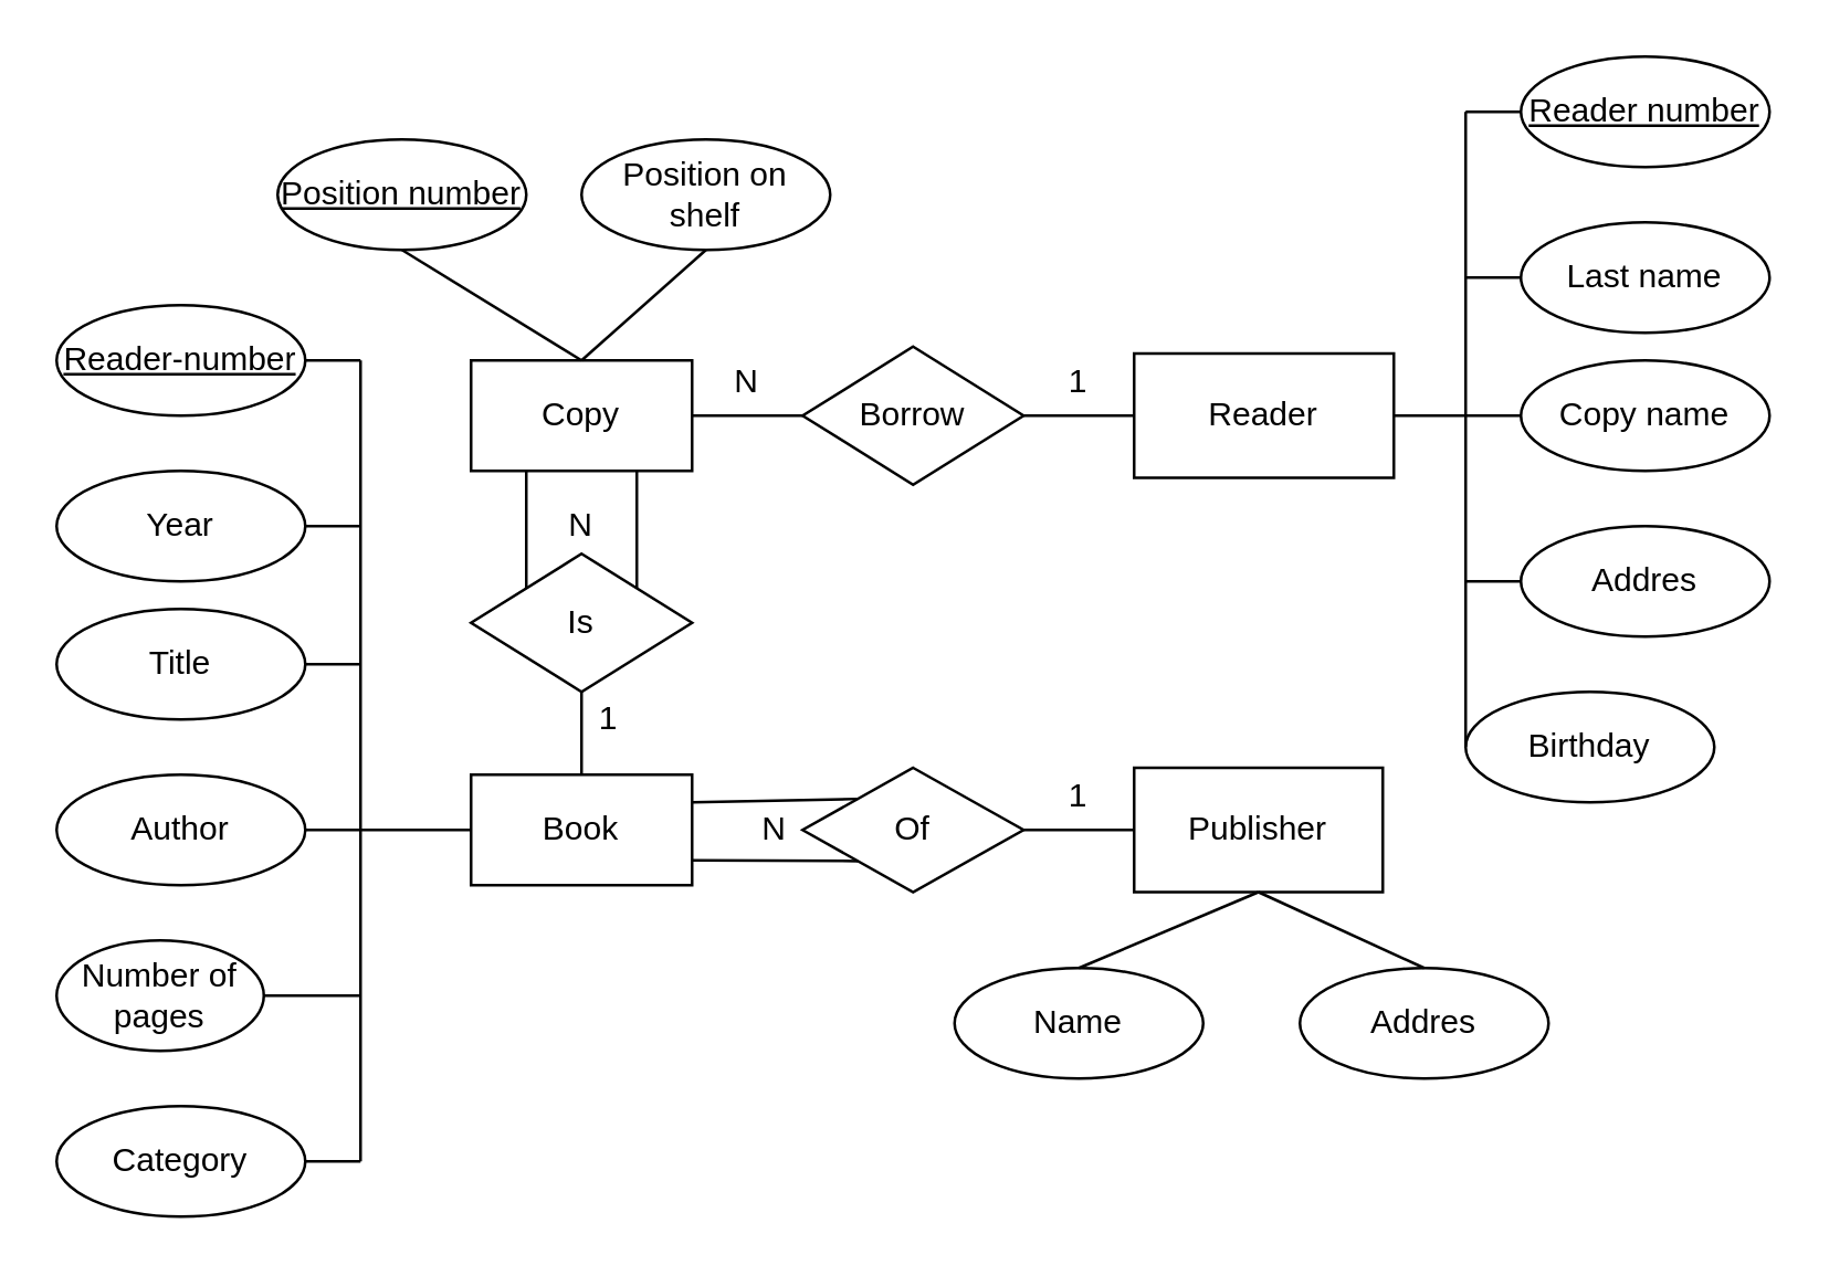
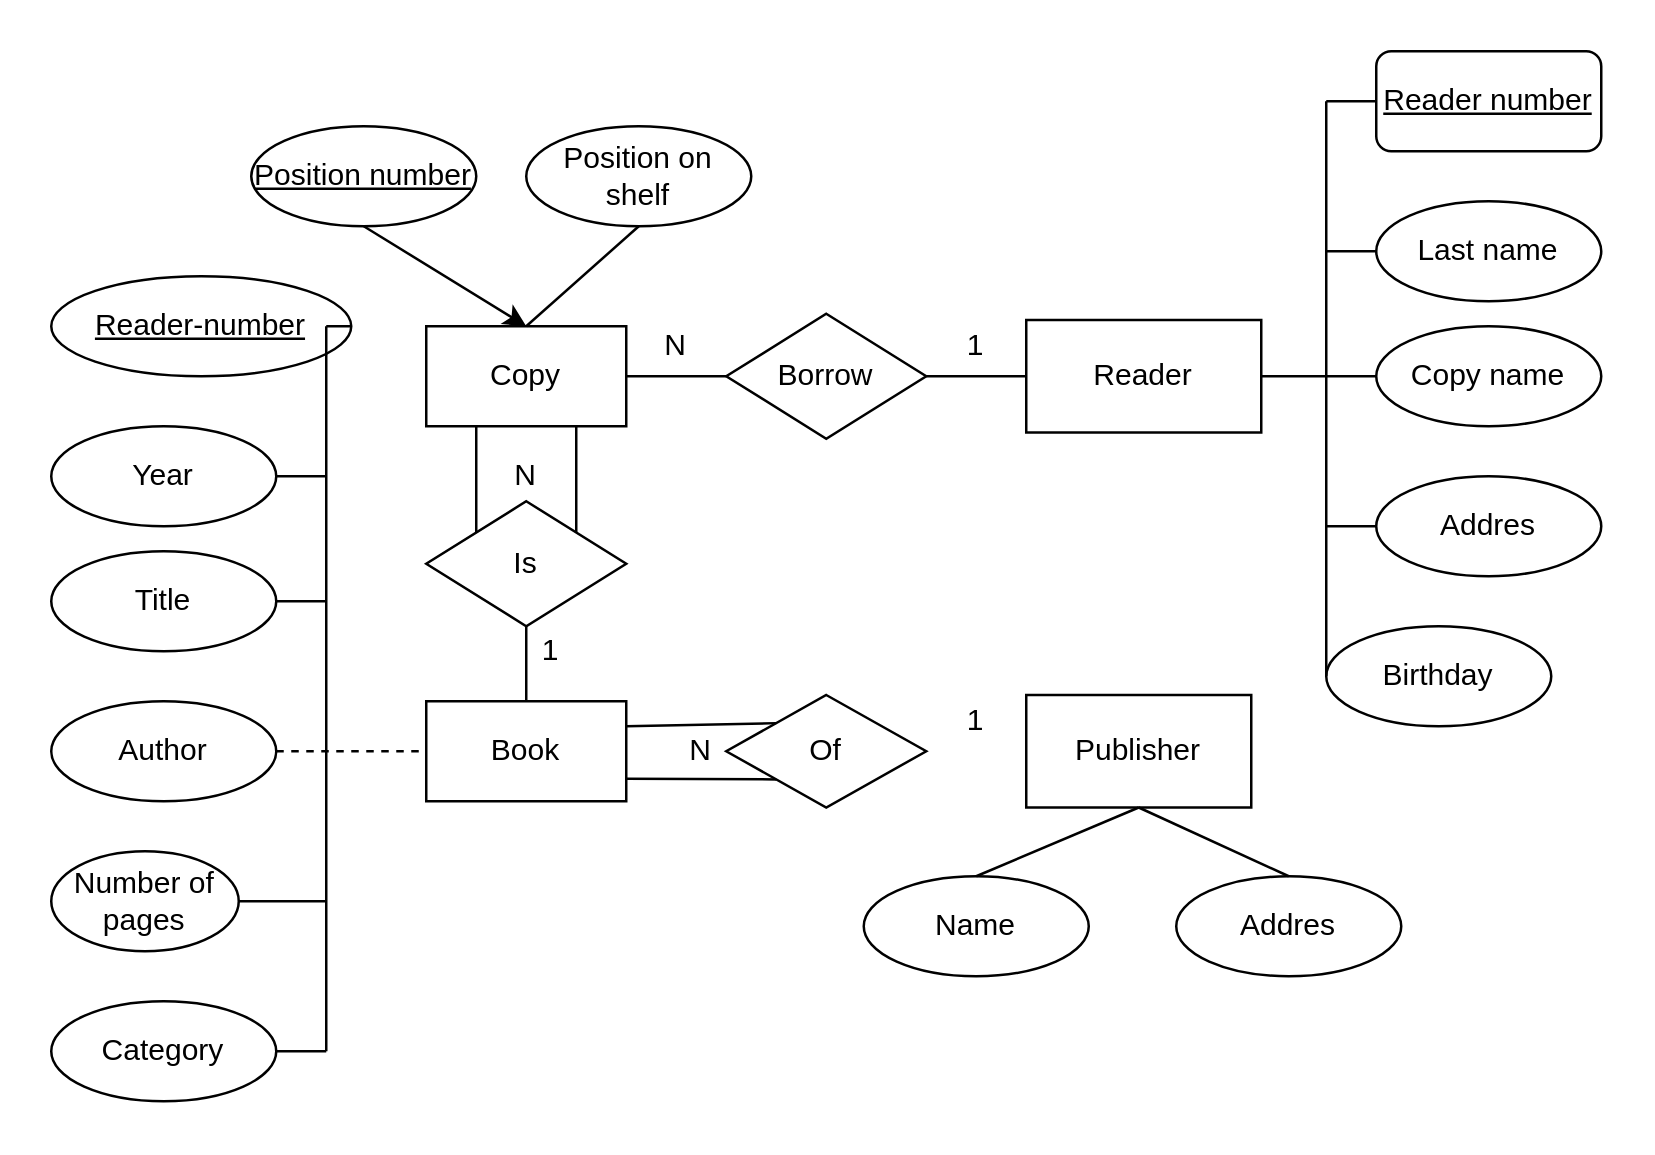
- <mxCell id="6" value="&lt;u&gt;Reader number&lt;/u&gt;" style="ellipse;whiteSpace=wrap;html=1;" vertex="1" parent="1"><mxGeometry x="550" y="20" width="90" height="40" as="geometry" /></mxCell>
+ <mxCell id="6" value="&lt;u&gt;Reader number&lt;/u&gt;" style="whiteSpace=wrap;html=1;rounded=1;" vertex="1" parent="1"><mxGeometry x="550" y="20" width="90" height="40" as="geometry" /></mxCell>
- <mxCell id="22" value="" style="endArrow=none;html=1;exitX=0.5;exitY=1;exitDx=0;exitDy=0;entryX=0.5;entryY=0;entryDx=0;entryDy=0;" edge="1" parent="1" source="21" target="2"><mxGeometry width="50" height="50" relative="1" as="geometry"><mxPoint x="400" y="210" as="sourcePoint" /><mxPoint x="450" y="160" as="targetPoint" /></mxGeometry></mxCell>
+ <mxCell id="22" value="" style="endArrow=classic;html=1;exitX=0.5;exitY=1;exitDx=0;exitDy=0;entryX=0.5;entryY=0;entryDx=0;entryDy=0;" edge="1" parent="1" source="21" target="2"><mxGeometry width="50" height="50" relative="1" as="geometry"><mxPoint x="400" y="210" as="sourcePoint" /><mxPoint x="450" y="160" as="targetPoint" /></mxGeometry></mxCell>
- <mxCell id="30" value="&lt;u&gt;Reader-number&lt;/u&gt;" style="ellipse;whiteSpace=wrap;html=1;" vertex="1" parent="1"><mxGeometry x="20" y="110" width="90" height="40" as="geometry" /></mxCell>
+ <mxCell id="30" value="&lt;u&gt;Reader-number&lt;/u&gt;" style="ellipse;whiteSpace=wrap;html=1;" vertex="1" parent="1"><mxGeometry x="20" y="110" width="120" height="40" as="geometry" /></mxCell>
- <mxCell id="37" value="" style="endArrow=none;html=1;exitX=1;exitY=0.5;exitDx=0;exitDy=0;entryX=0;entryY=0.5;entryDx=0;entryDy=0;" edge="1" parent="1" source="33" target="25"><mxGeometry width="50" height="50" relative="1" as="geometry"><mxPoint x="400" y="220" as="sourcePoint" /><mxPoint x="450" y="170" as="targetPoint" /></mxGeometry></mxCell>
+ <mxCell id="37" value="" style="endArrow=none;html=1;exitX=1;exitY=0.5;exitDx=0;exitDy=0;entryX=0;entryY=0.5;entryDx=0;entryDy=0;dashed=1;" edge="1" parent="1" source="33" target="25"><mxGeometry width="50" height="50" relative="1" as="geometry"><mxPoint x="400" y="220" as="sourcePoint" /><mxPoint x="450" y="170" as="targetPoint" /></mxGeometry></mxCell>
- <mxCell id="51" value="" style="endArrow=none;html=1;entryX=0;entryY=0.5;entryDx=0;entryDy=0;exitX=1;exitY=0.5;exitDx=0;exitDy=0;" edge="1" parent="1" target="48" source="26"><mxGeometry width="50" height="50" relative="1" as="geometry"><mxPoint x="470" y="400" as="sourcePoint" /><mxPoint x="390" y="420" as="targetPoint" /></mxGeometry></mxCell>
